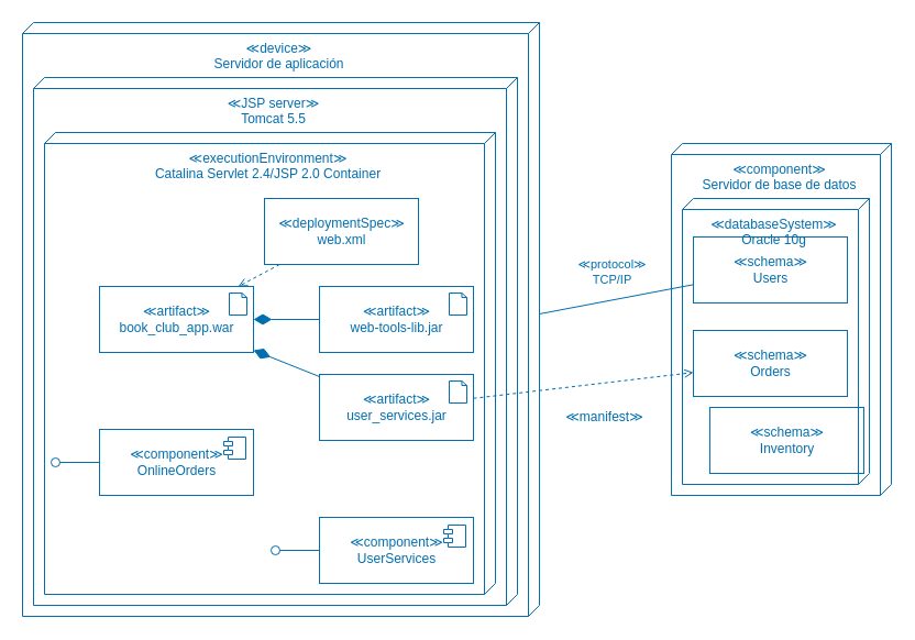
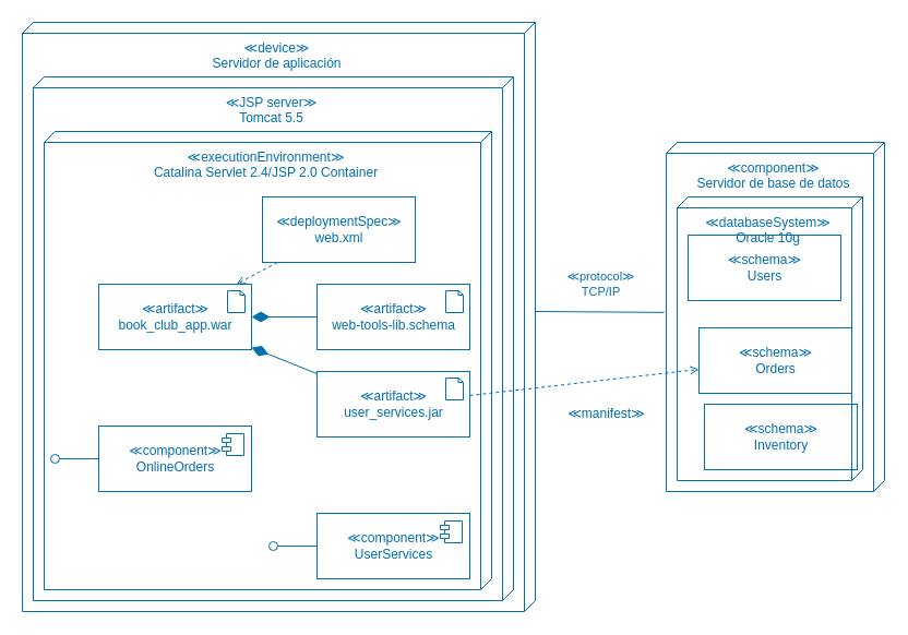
- <mxCell id="4" value="≪protocol≫&lt;br&gt;TCP/IP" style="edgeStyle=none;html=1;exitX=0;exitY=0;exitDx=265;exitDy=0;exitPerimeter=0;fillColor=#1ba1e2;strokeColor=#006EAF;endArrow=none;endFill=0;fontColor=#006EAF;labelBackgroundColor=none;" parent="1" source="5" target="7" edge="1"><mxGeometry x="0.012" y="25" relative="1" as="geometry"><mxPoint as="offset" /></mxGeometry></mxCell>
+ <mxCell id="4" value="≪protocol≫&lt;br&gt;TCP/IP" style="edgeStyle=none;html=1;exitX=0;exitY=0;exitDx=265;exitDy=0;exitPerimeter=0;entryX=0.487;entryY=1.009;entryDx=0;entryDy=0;entryPerimeter=0;fillColor=#1ba1e2;strokeColor=#006EAF;endArrow=none;endFill=0;fontColor=#006EAF;labelBackgroundColor=none;" parent="1" source="5" target="2" edge="1"><mxGeometry x="0.012" y="25" relative="1" as="geometry"><mxPoint as="offset" /></mxGeometry></mxCell>
- <mxCell id="25" value="≪artifact≫&lt;br&gt;web-tools-lib.jar" style="html=1;dropTarget=0;fillColor=none;fontColor=#006EAF;strokeColor=#006EAF;" parent="24" vertex="1"><mxGeometry width="140" height="60" as="geometry" /></mxCell>
+ <mxCell id="25" value="≪artifact≫&lt;br&gt;web-tools-lib.schema" style="html=1;dropTarget=0;fillColor=none;fontColor=#006EAF;strokeColor=#006EAF;" parent="24" vertex="1"><mxGeometry width="140" height="60" as="geometry" /></mxCell>
- <mxCell id="22" value="≪schema≫&lt;br&gt;Orders" style="html=1;dropTarget=0;fillColor=none;fontColor=#006EAF;strokeColor=#006EAF;verticalAlign=middle;" parent="1" vertex="1"><mxGeometry x="630" y="300" width="140" height="60" as="geometry" /></mxCell>
+ <mxCell id="22" value="≪schema≫&lt;br&gt;Orders" style="html=1;dropTarget=0;fillColor=none;fontColor=#006EAF;strokeColor=#006EAF;verticalAlign=middle;" parent="1" vertex="1"><mxGeometry x="640" y="300" width="140" height="60" as="geometry" /></mxCell>
